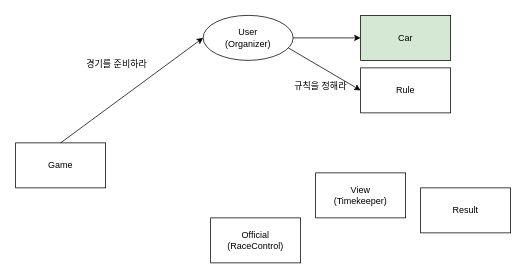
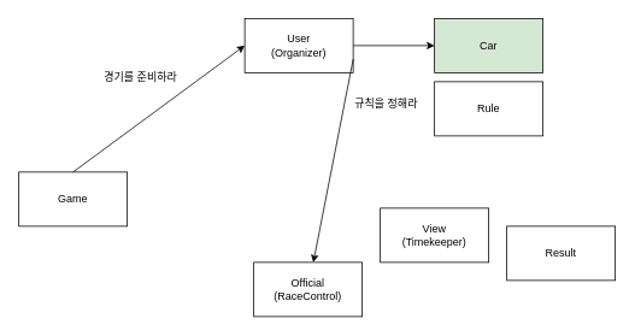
- <mxCell id="5" value="User&lt;br&gt;(Organizer)" style="ellipse;whiteSpace=wrap;html=1;" vertex="1" parent="1"><mxGeometry x="270" y="20" width="120" height="60" as="geometry" /></mxCell>
+ <mxCell id="5" value="User&lt;br&gt;(Organizer)" style="rounded=0;whiteSpace=wrap;html=1;" vertex="1" parent="1"><mxGeometry x="270" y="20" width="120" height="60" as="geometry" /></mxCell>
- <mxCell id="13" value="" style="endArrow=classic;html=1;rounded=0;exitX=1;exitY=0.75;exitDx=0;exitDy=0;entryX=0;entryY=0.5;entryDx=0;entryDy=0;" edge="1" parent="1" source="5" target="9"><mxGeometry width="50" height="50" relative="1" as="geometry"><mxPoint x="400" y="60" as="sourcePoint" /><mxPoint x="470" y="100" as="targetPoint" /></mxGeometry></mxCell>
+ <mxCell id="13" value="" style="endArrow=classic;html=1;rounded=0;exitX=1;exitY=0.75;exitDx=0;exitDy=0;" edge="1" parent="1" source="5" target="6"><mxGeometry width="50" height="50" relative="1" as="geometry"><mxPoint x="400" y="60" as="sourcePoint" /><mxPoint x="470" y="100" as="targetPoint" /></mxGeometry></mxCell>
